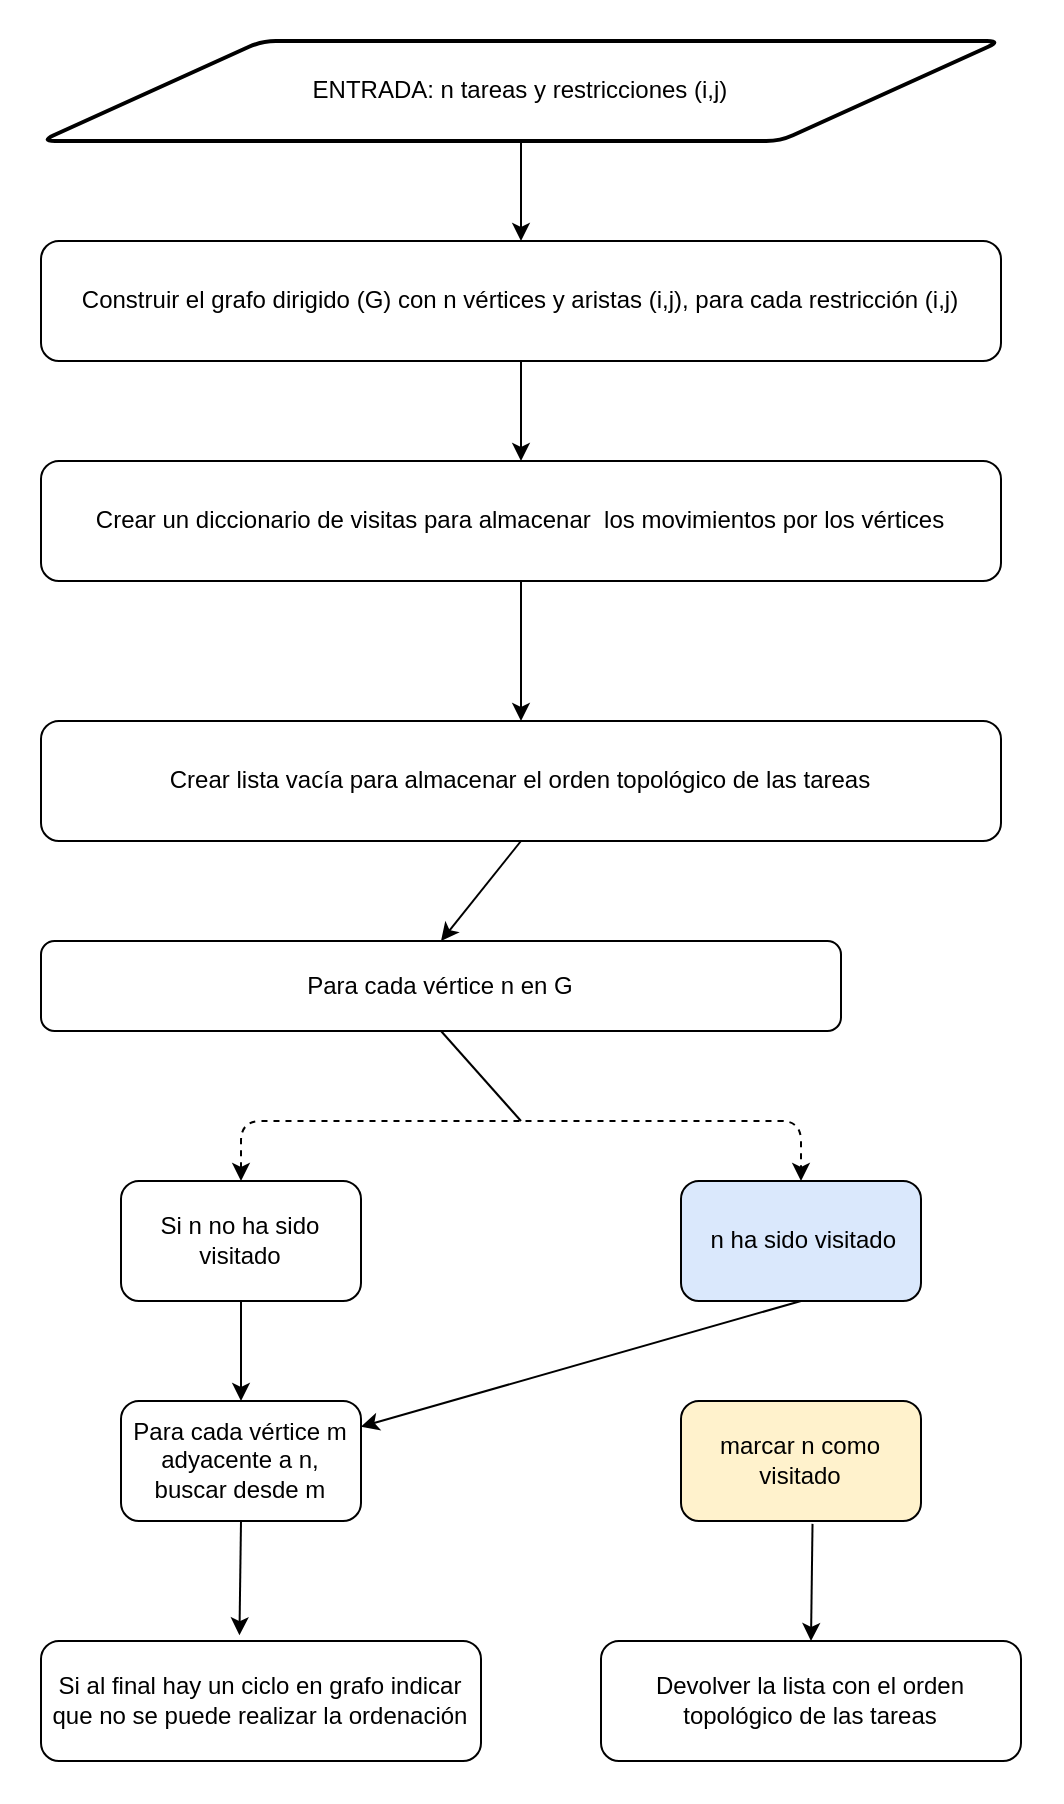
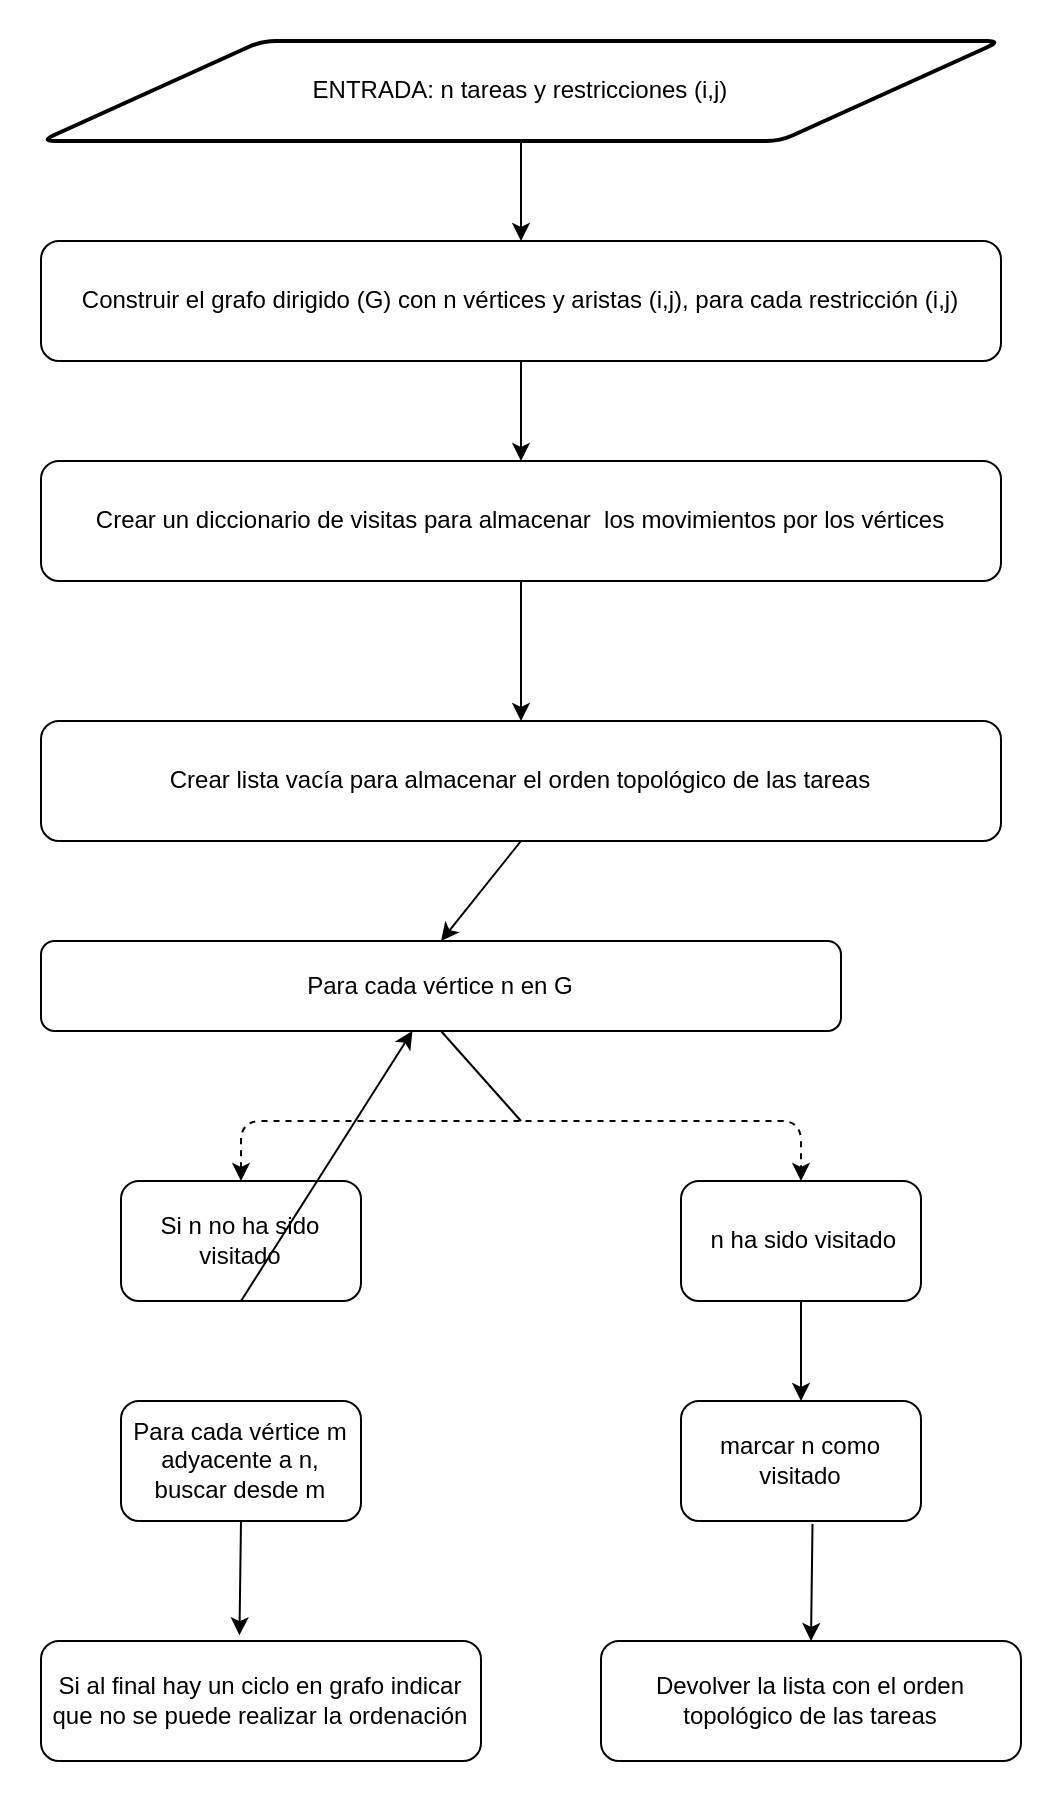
- <mxCell id="7" value="&amp;nbsp;n ha sido visitado" style="rounded=1;whiteSpace=wrap;html=1;fillColor=#dae8fc;" vertex="1" parent="1"><mxGeometry x="340" y="590" width="120" height="60" as="geometry" /></mxCell>
+ <mxCell id="7" value="&amp;nbsp;n ha sido visitado" style="rounded=1;whiteSpace=wrap;html=1;" vertex="1" parent="1"><mxGeometry x="340" y="590" width="120" height="60" as="geometry" /></mxCell>
- <mxCell id="19" value="" style="endArrow=classic;html=1;exitX=0.5;exitY=1;exitDx=0;exitDy=0;entryX=0.5;entryY=0;entryDx=0;entryDy=0;" edge="1" parent="1" source="8" target="9"><mxGeometry width="50" height="50" relative="1" as="geometry"><mxPoint x="320" y="750" as="sourcePoint" /><mxPoint x="370" y="700" as="targetPoint" /></mxGeometry></mxCell>
+ <mxCell id="19" value="" style="endArrow=classic;html=1;exitX=0.5;exitY=1;exitDx=0;exitDy=0;" edge="1" parent="1" source="8" target="2"><mxGeometry width="50" height="50" relative="1" as="geometry"><mxPoint x="320" y="750" as="sourcePoint" /><mxPoint x="370" y="700" as="targetPoint" /></mxGeometry></mxCell>
- <mxCell id="20" value="" style="endArrow=classic;html=1;exitX=0.5;exitY=1;exitDx=0;exitDy=0;" edge="1" parent="1" source="7" target="9"><mxGeometry width="50" height="50" relative="1" as="geometry"><mxPoint x="320" y="750" as="sourcePoint" /><mxPoint x="370" y="700" as="targetPoint" /></mxGeometry></mxCell>
+ <mxCell id="20" value="" style="endArrow=classic;html=1;exitX=0.5;exitY=1;exitDx=0;exitDy=0;entryX=0.5;entryY=0;entryDx=0;entryDy=0;" edge="1" parent="1" source="7" target="16"><mxGeometry width="50" height="50" relative="1" as="geometry"><mxPoint x="320" y="750" as="sourcePoint" /><mxPoint x="370" y="700" as="targetPoint" /></mxGeometry></mxCell>
- <mxCell id="16" value="marcar n como visitado" style="rounded=1;whiteSpace=wrap;html=1;fillColor=#fff2cc;" vertex="1" parent="1"><mxGeometry x="340" y="700" width="120" height="60" as="geometry" /></mxCell>
+ <mxCell id="16" value="marcar n como visitado" style="rounded=1;whiteSpace=wrap;html=1;" vertex="1" parent="1"><mxGeometry x="340" y="700" width="120" height="60" as="geometry" /></mxCell>
